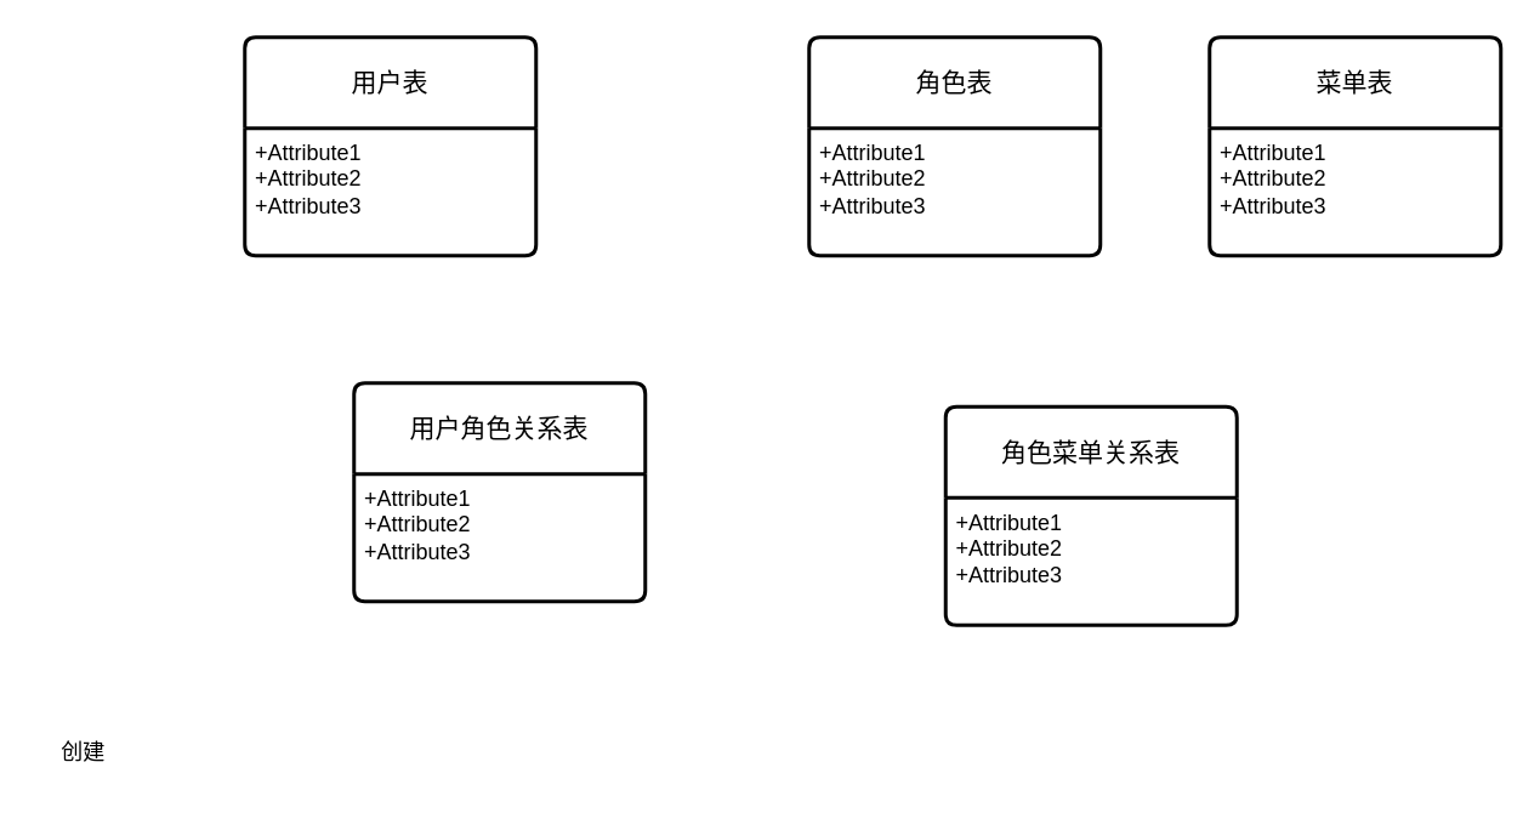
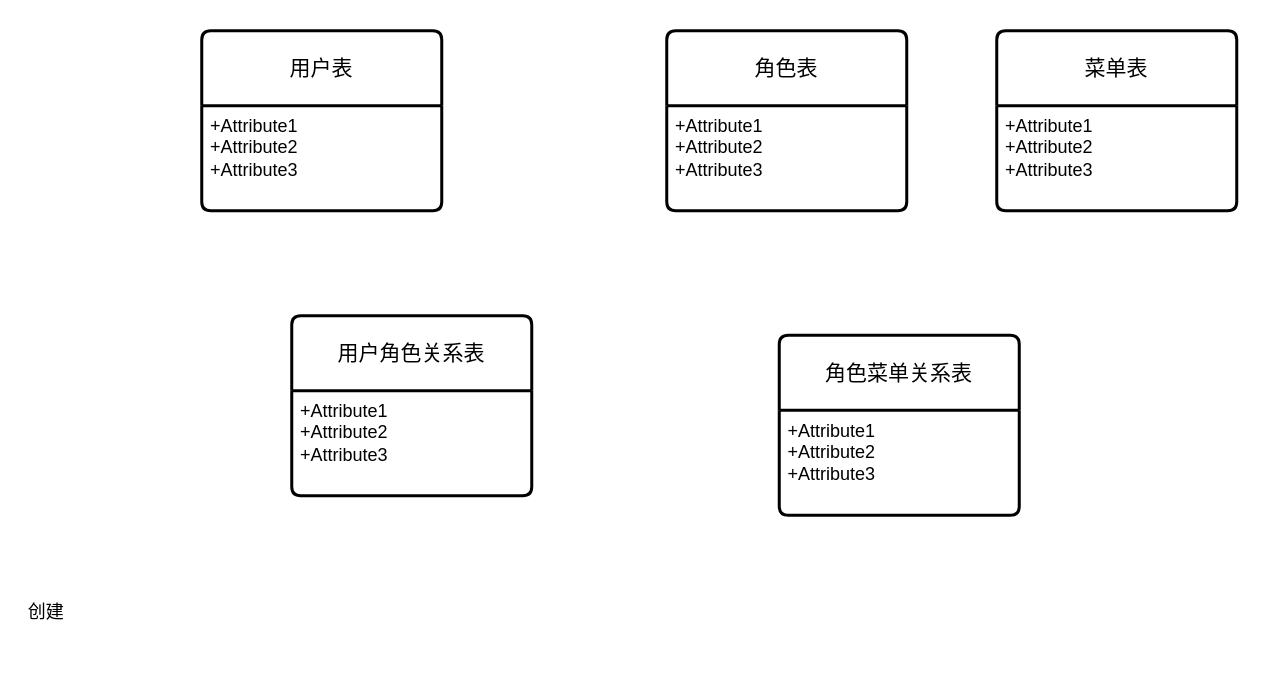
- <mxCell id="12" value="创建" style="text;html=1;align=center;verticalAlign=middle;resizable=0;points=[];autosize=1;strokeColor=none;fillColor=none;" vertex="1" parent="1"><mxGeometry x="20" y="398" width="50" height="30" as="geometry" /></mxCell>
+ <mxCell id="12" value="创建" style="text;html=1;align=center;verticalAlign=middle;resizable=0;points=[];autosize=1;strokeColor=none;fillColor=none;" vertex="1" parent="1"><mxGeometry x="5" y="393" width="50" height="30" as="geometry" /></mxCell>
